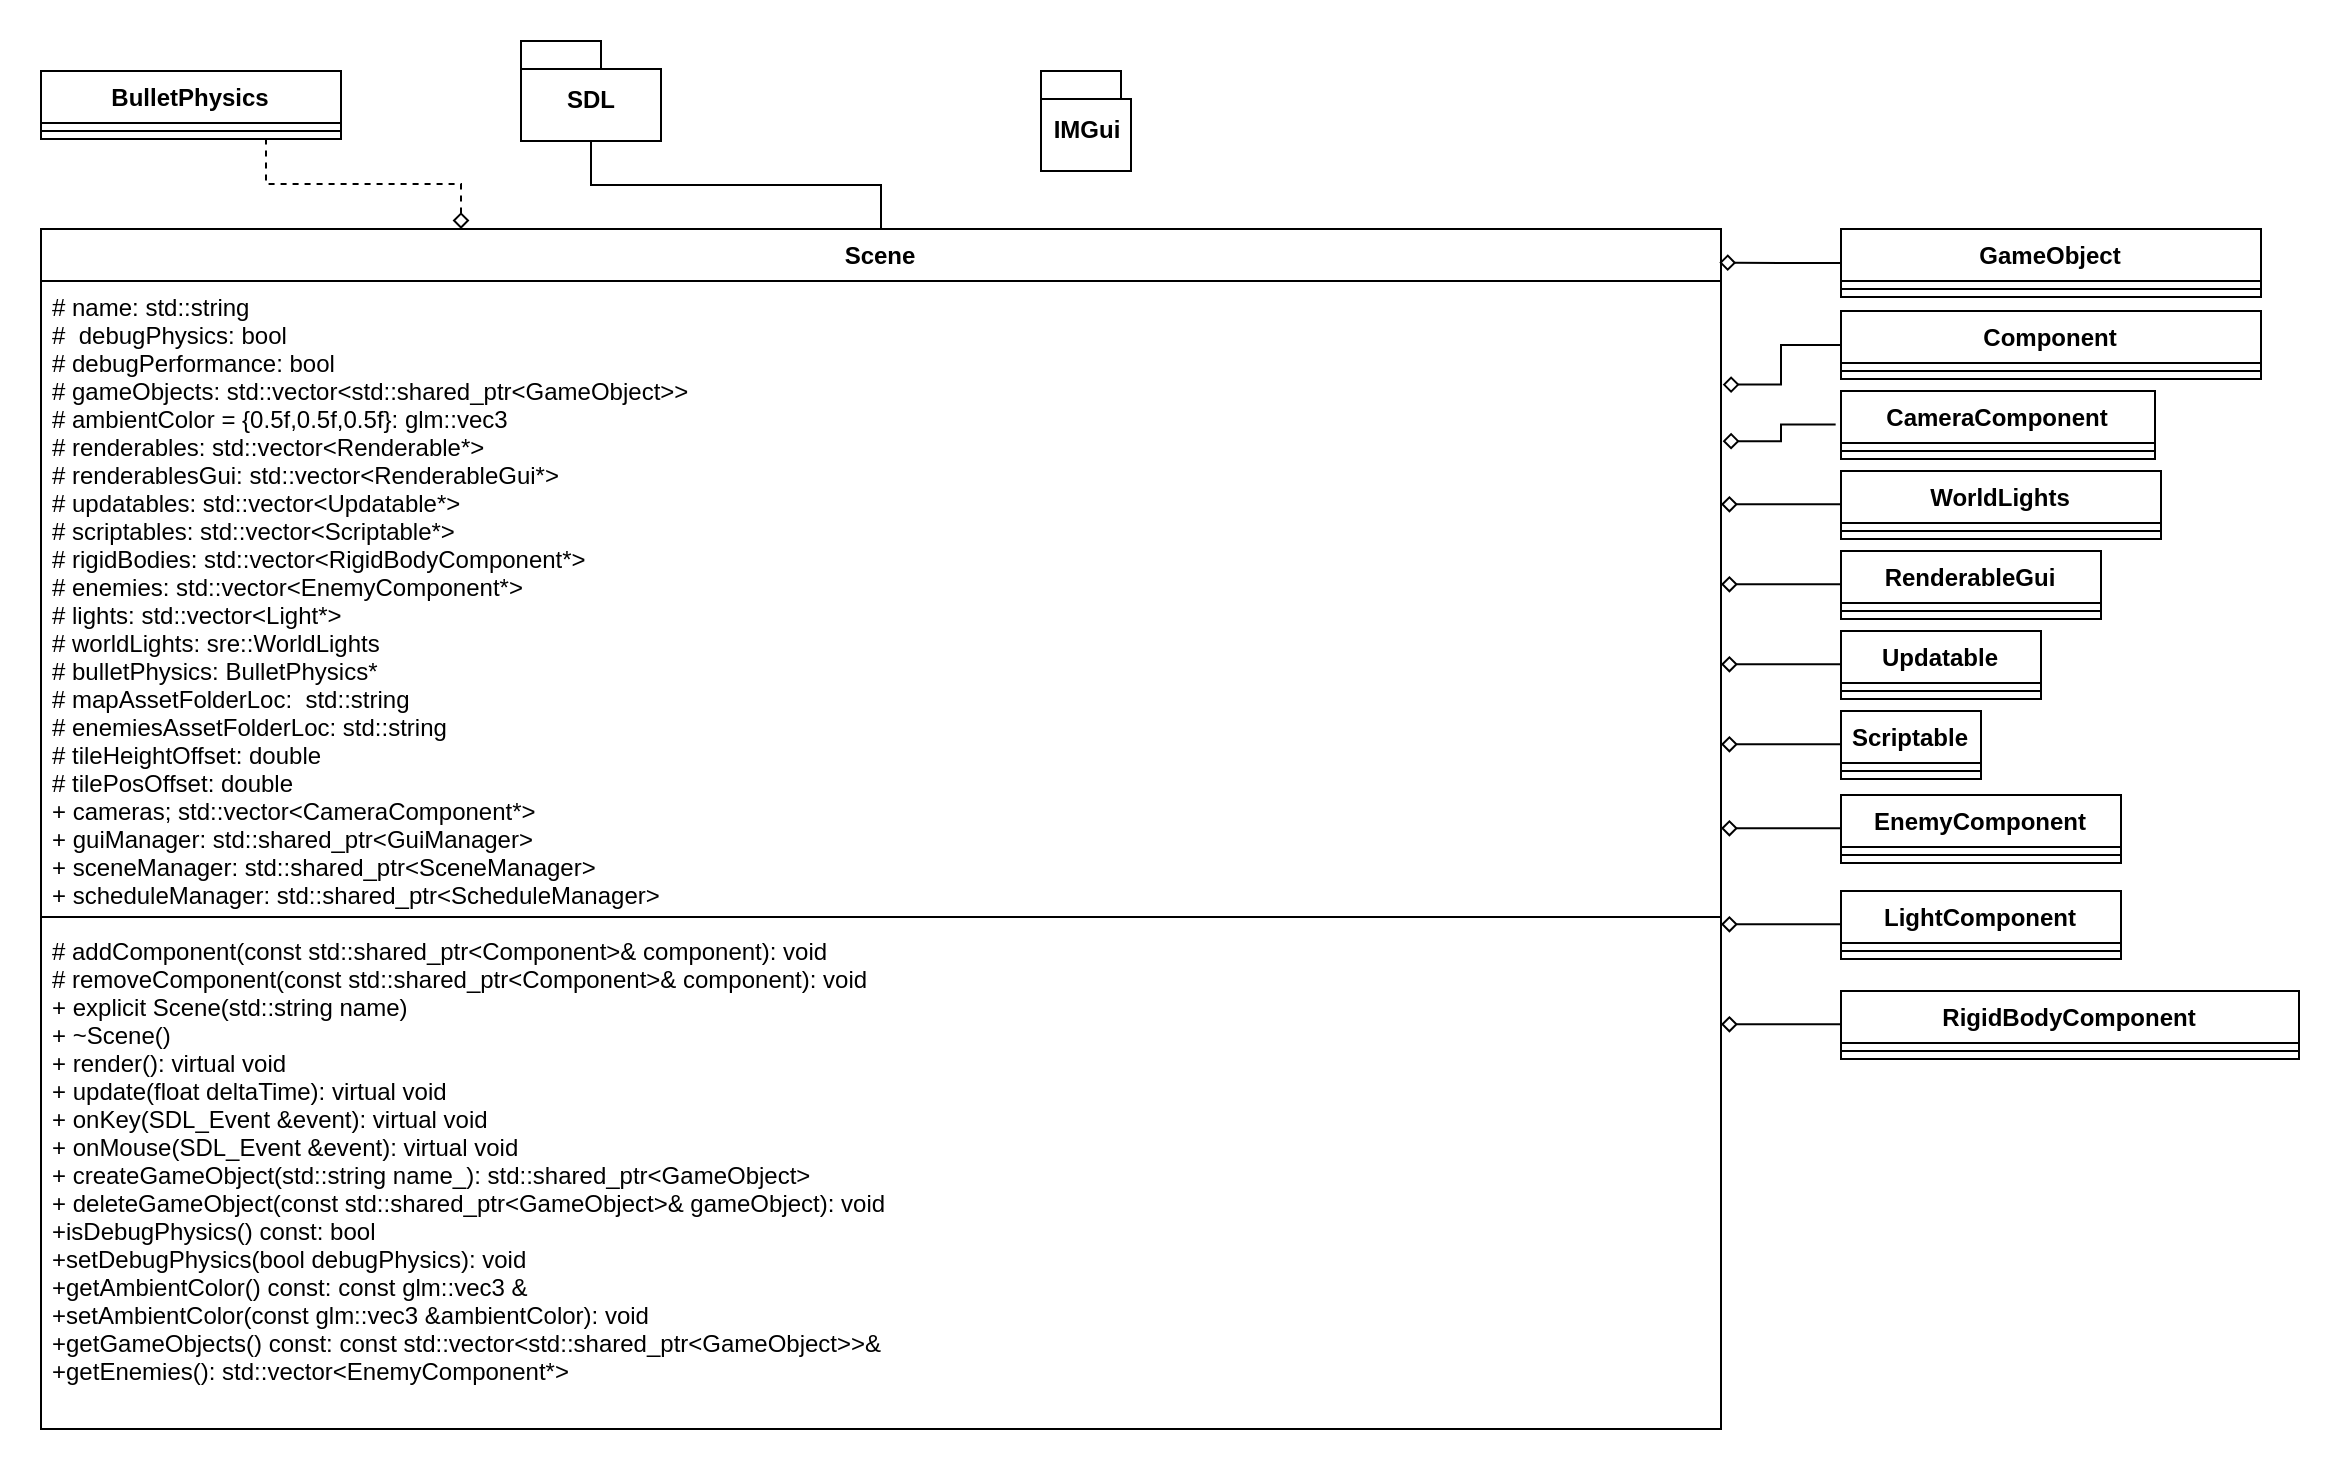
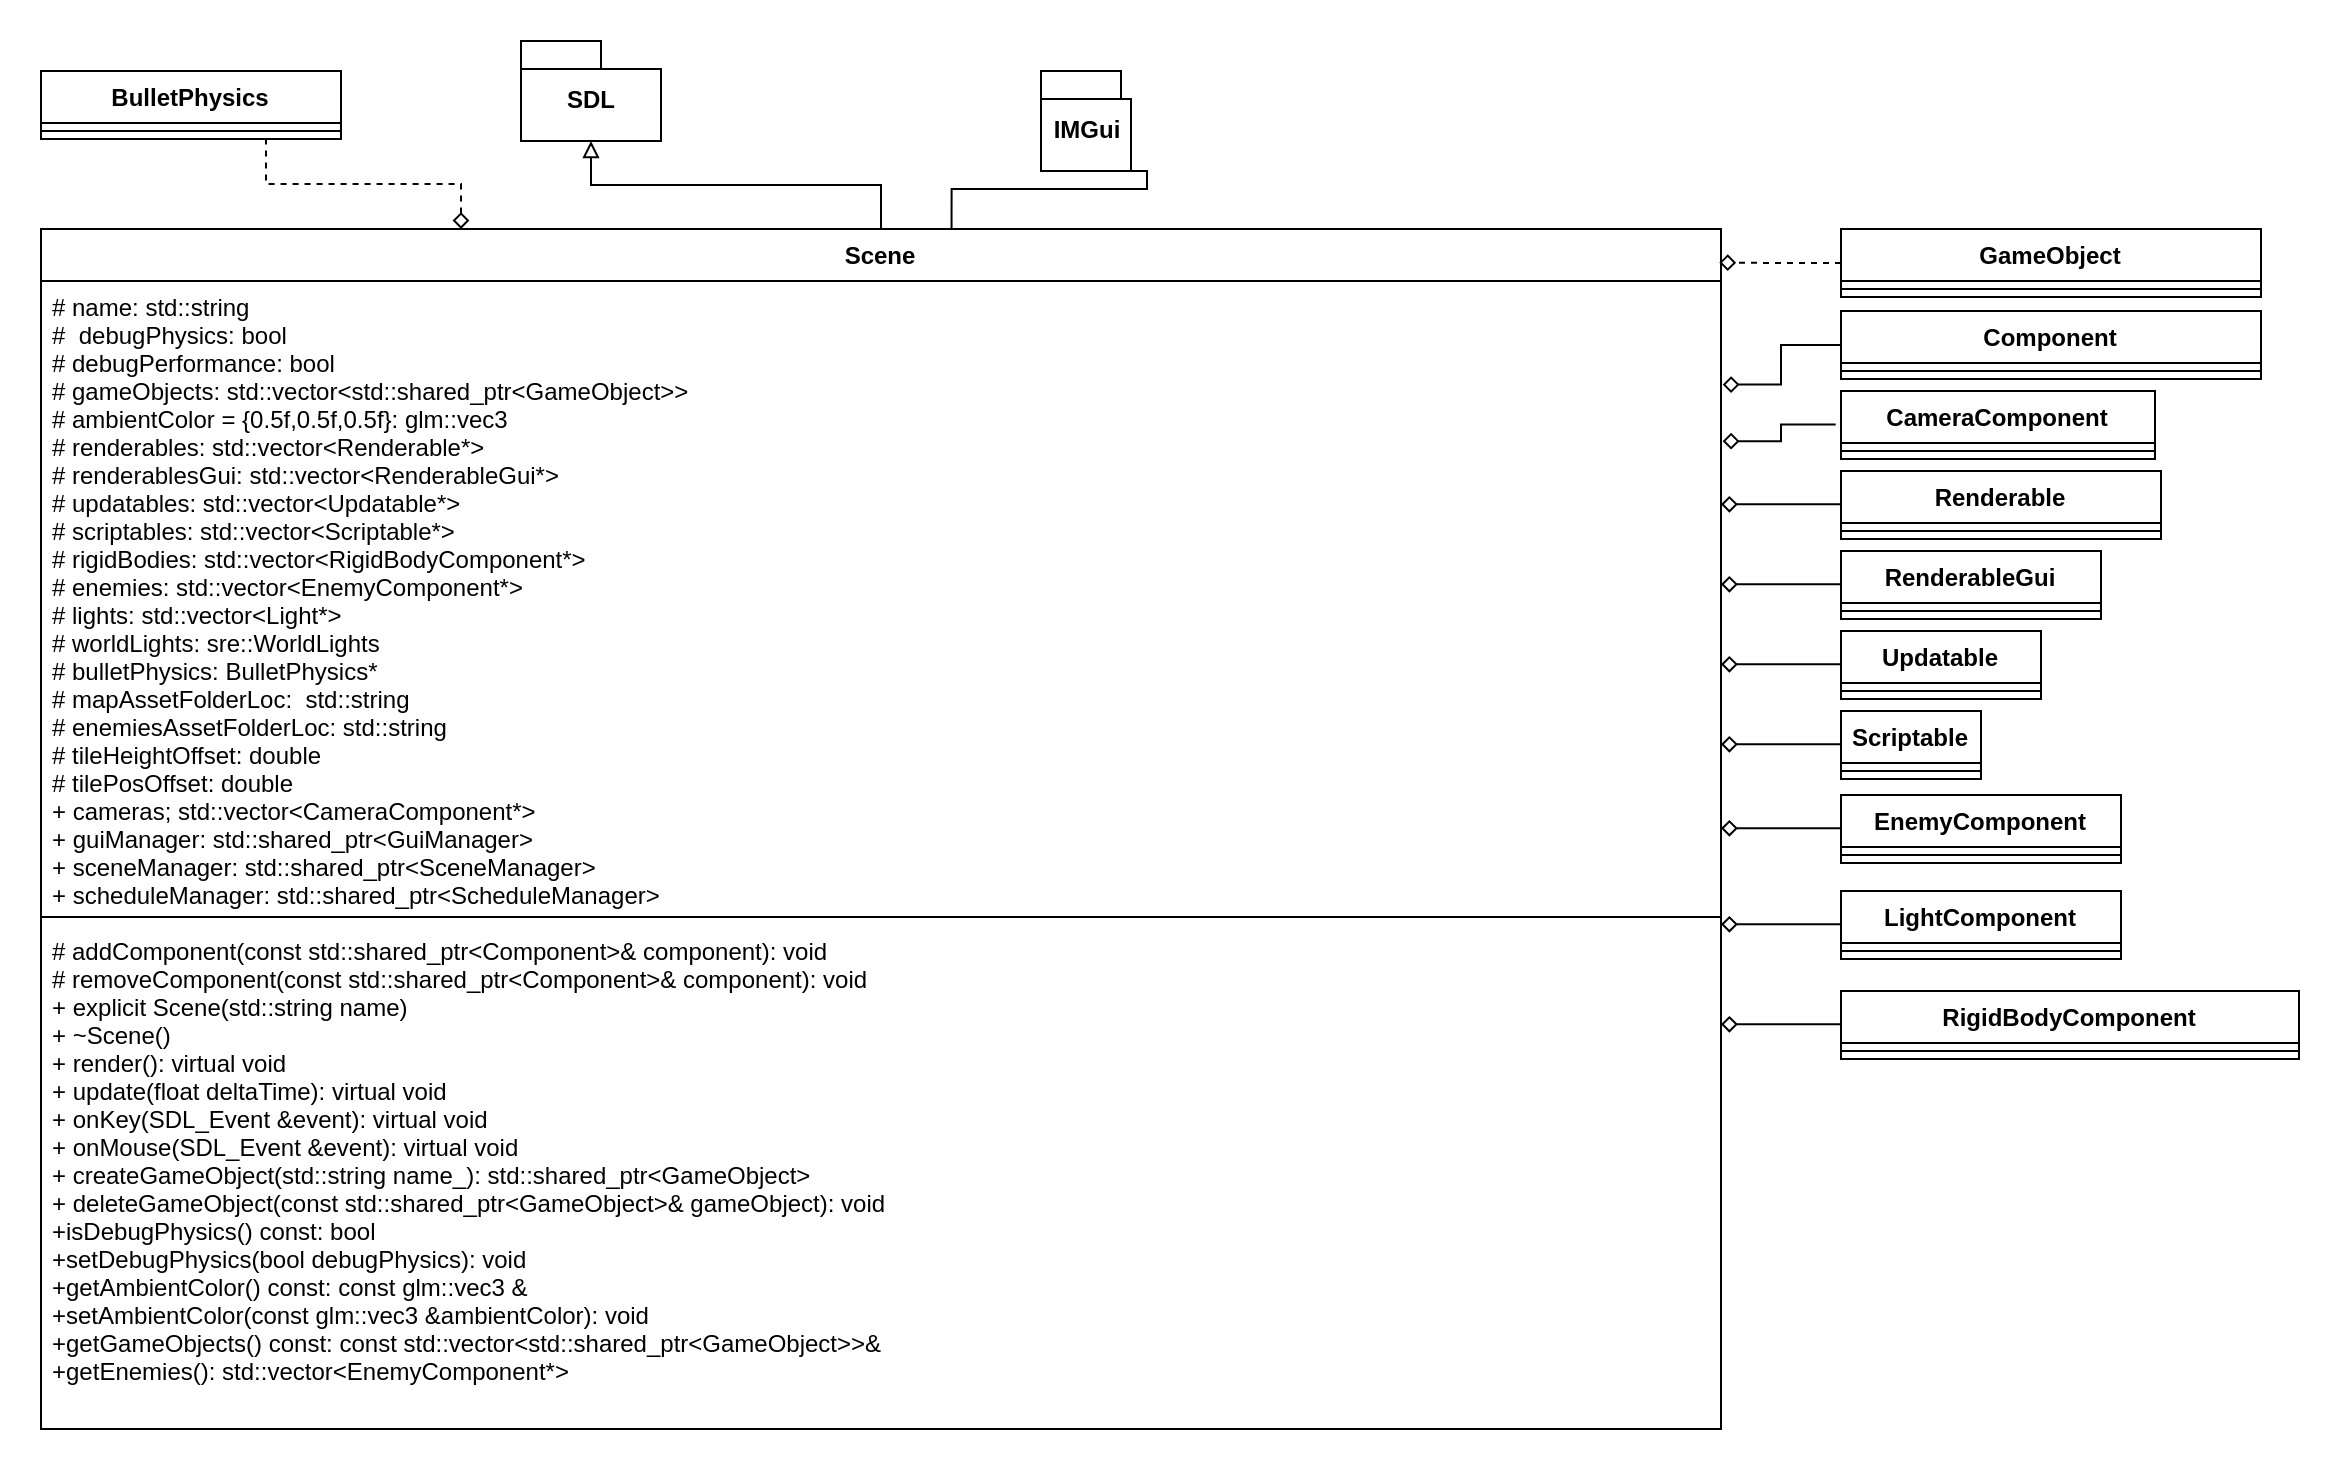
- <mxCell id="2" style="edgeStyle=orthogonalEdgeStyle;rounded=0;orthogonalLoop=1;jettySize=auto;html=1;exitX=0.5;exitY=0;exitDx=0;exitDy=0;entryX=0.5;entryY=1;entryDx=0;entryDy=0;entryPerimeter=0;endArrow=none;endFill=0;" parent="1" source="4" target="8" edge="1"><mxGeometry relative="1" as="geometry" /></mxCell>
+ <mxCell id="2" style="edgeStyle=orthogonalEdgeStyle;rounded=0;orthogonalLoop=1;jettySize=auto;html=1;exitX=0.5;exitY=0;exitDx=0;exitDy=0;entryX=0.5;entryY=1;entryDx=0;entryDy=0;entryPerimeter=0;endArrow=block;endFill=0;" parent="1" source="4" target="8" edge="1"><mxGeometry relative="1" as="geometry" /></mxCell>
+ <mxCell id="16" style="edgeStyle=orthogonalEdgeStyle;rounded=0;orthogonalLoop=1;jettySize=auto;html=1;exitX=0.75;exitY=1;exitDx=0;exitDy=0;exitPerimeter=0;entryX=0.542;entryY=0;entryDx=0;entryDy=0;entryPerimeter=0;startArrow=none;startFill=0;endArrow=none;endFill=0;" parent="1" source="17" target="4" edge="1"><mxGeometry relative="1" as="geometry"><Array as="points"><mxPoint x="573" y="94" /><mxPoint x="475" y="94" /></Array></mxGeometry></mxCell>
- <mxCell id="9" style="edgeStyle=orthogonalEdgeStyle;rounded=0;orthogonalLoop=1;jettySize=auto;html=1;entryX=0.999;entryY=0.028;entryDx=0;entryDy=0;entryPerimeter=0;startArrow=none;startFill=0;endArrow=diamond;endFill=0;" edge="1" parent="1" source="10" target="4"><mxGeometry relative="1" as="geometry" /></mxCell>
+ <mxCell id="9" style="edgeStyle=orthogonalEdgeStyle;rounded=0;orthogonalLoop=1;jettySize=auto;html=1;entryX=0.999;entryY=0.028;entryDx=0;entryDy=0;entryPerimeter=0;startArrow=none;startFill=0;endArrow=diamond;endFill=0;dashed=1;" edge="1" parent="1" source="10" target="4"><mxGeometry relative="1" as="geometry" /></mxCell>
- <mxCell id="18" value="WorldLights" style="swimlane;fontStyle=1;align=center;verticalAlign=top;childLayout=stackLayout;horizontal=1;startSize=26;horizontalStack=0;resizeParent=1;resizeParentMax=0;resizeLast=0;collapsible=1;marginBottom=0;" parent="1" vertex="1"><mxGeometry x="920" y="235" width="160" height="34" as="geometry" /></mxCell>
+ <mxCell id="18" value="Renderable" style="swimlane;fontStyle=1;align=center;verticalAlign=top;childLayout=stackLayout;horizontal=1;startSize=26;horizontalStack=0;resizeParent=1;resizeParentMax=0;resizeLast=0;collapsible=1;marginBottom=0;" parent="1" vertex="1"><mxGeometry x="920" y="235" width="160" height="34" as="geometry" /></mxCell>
